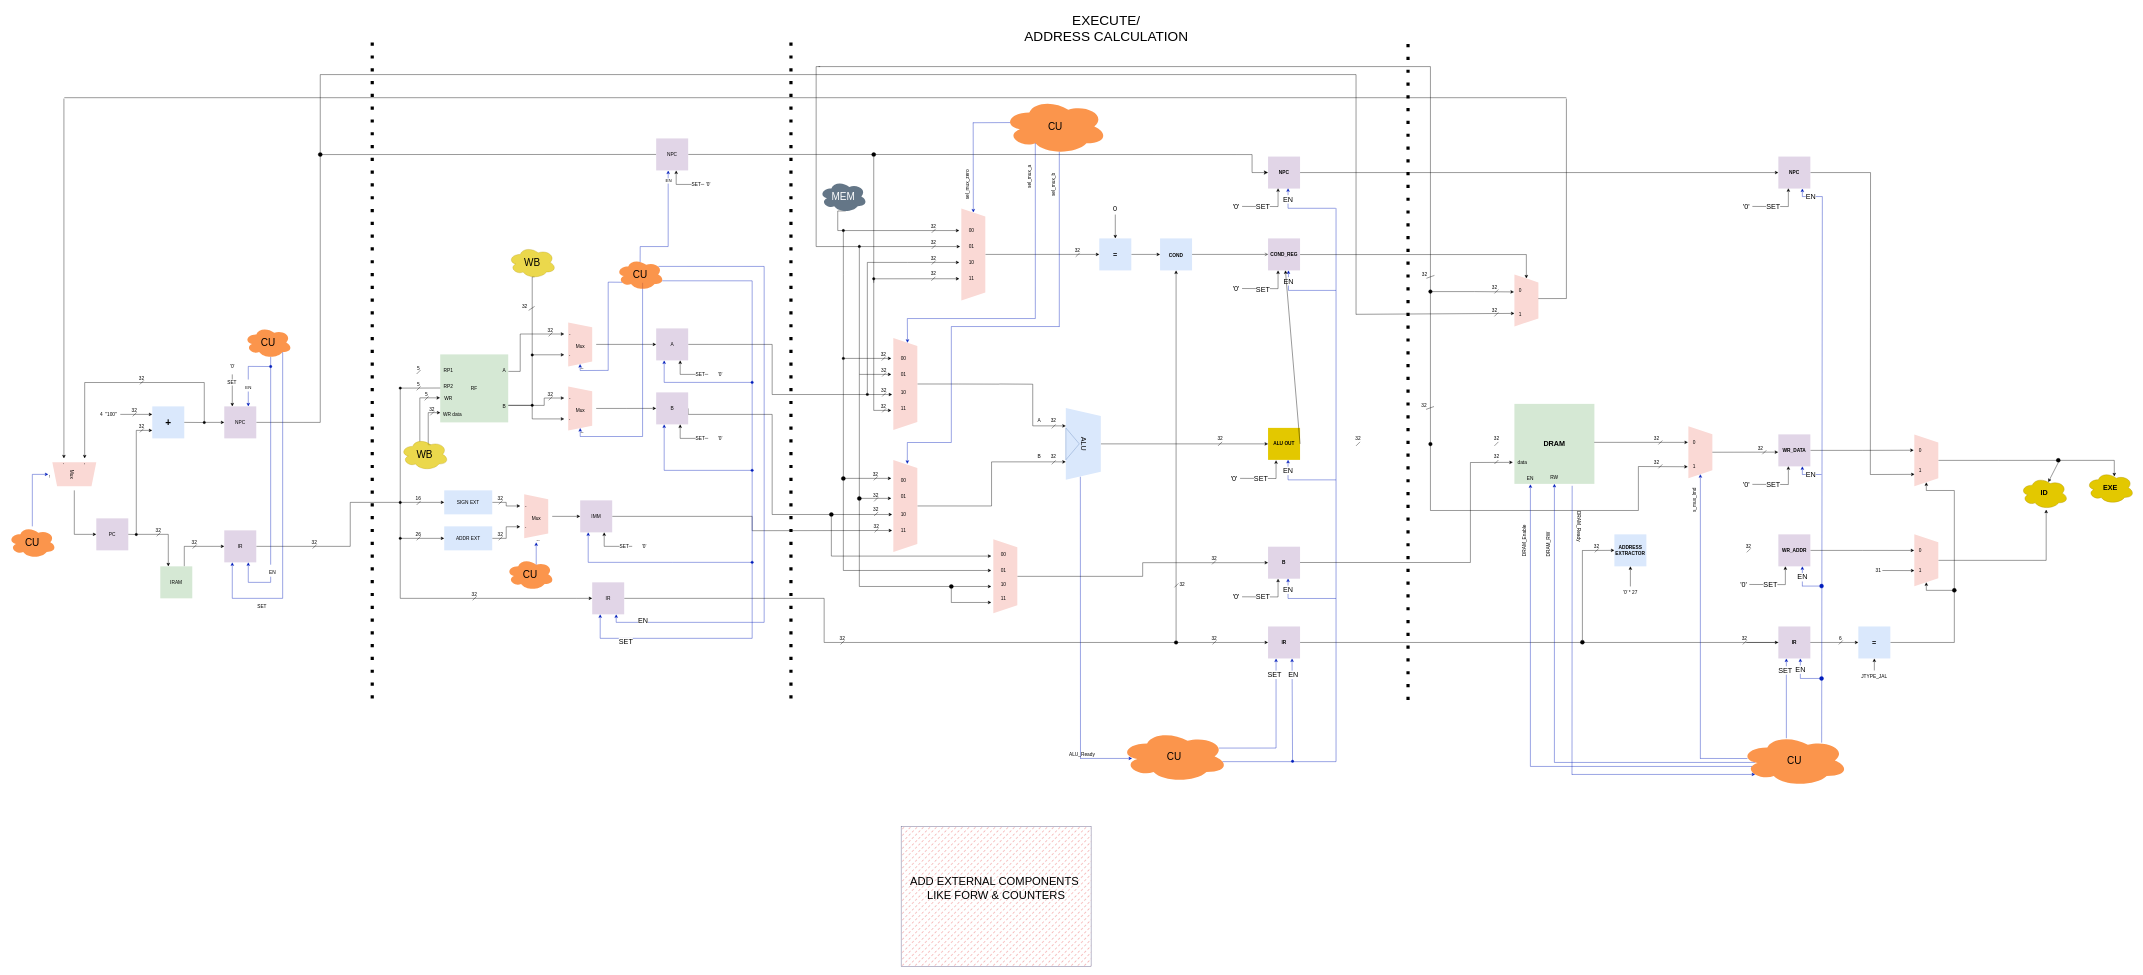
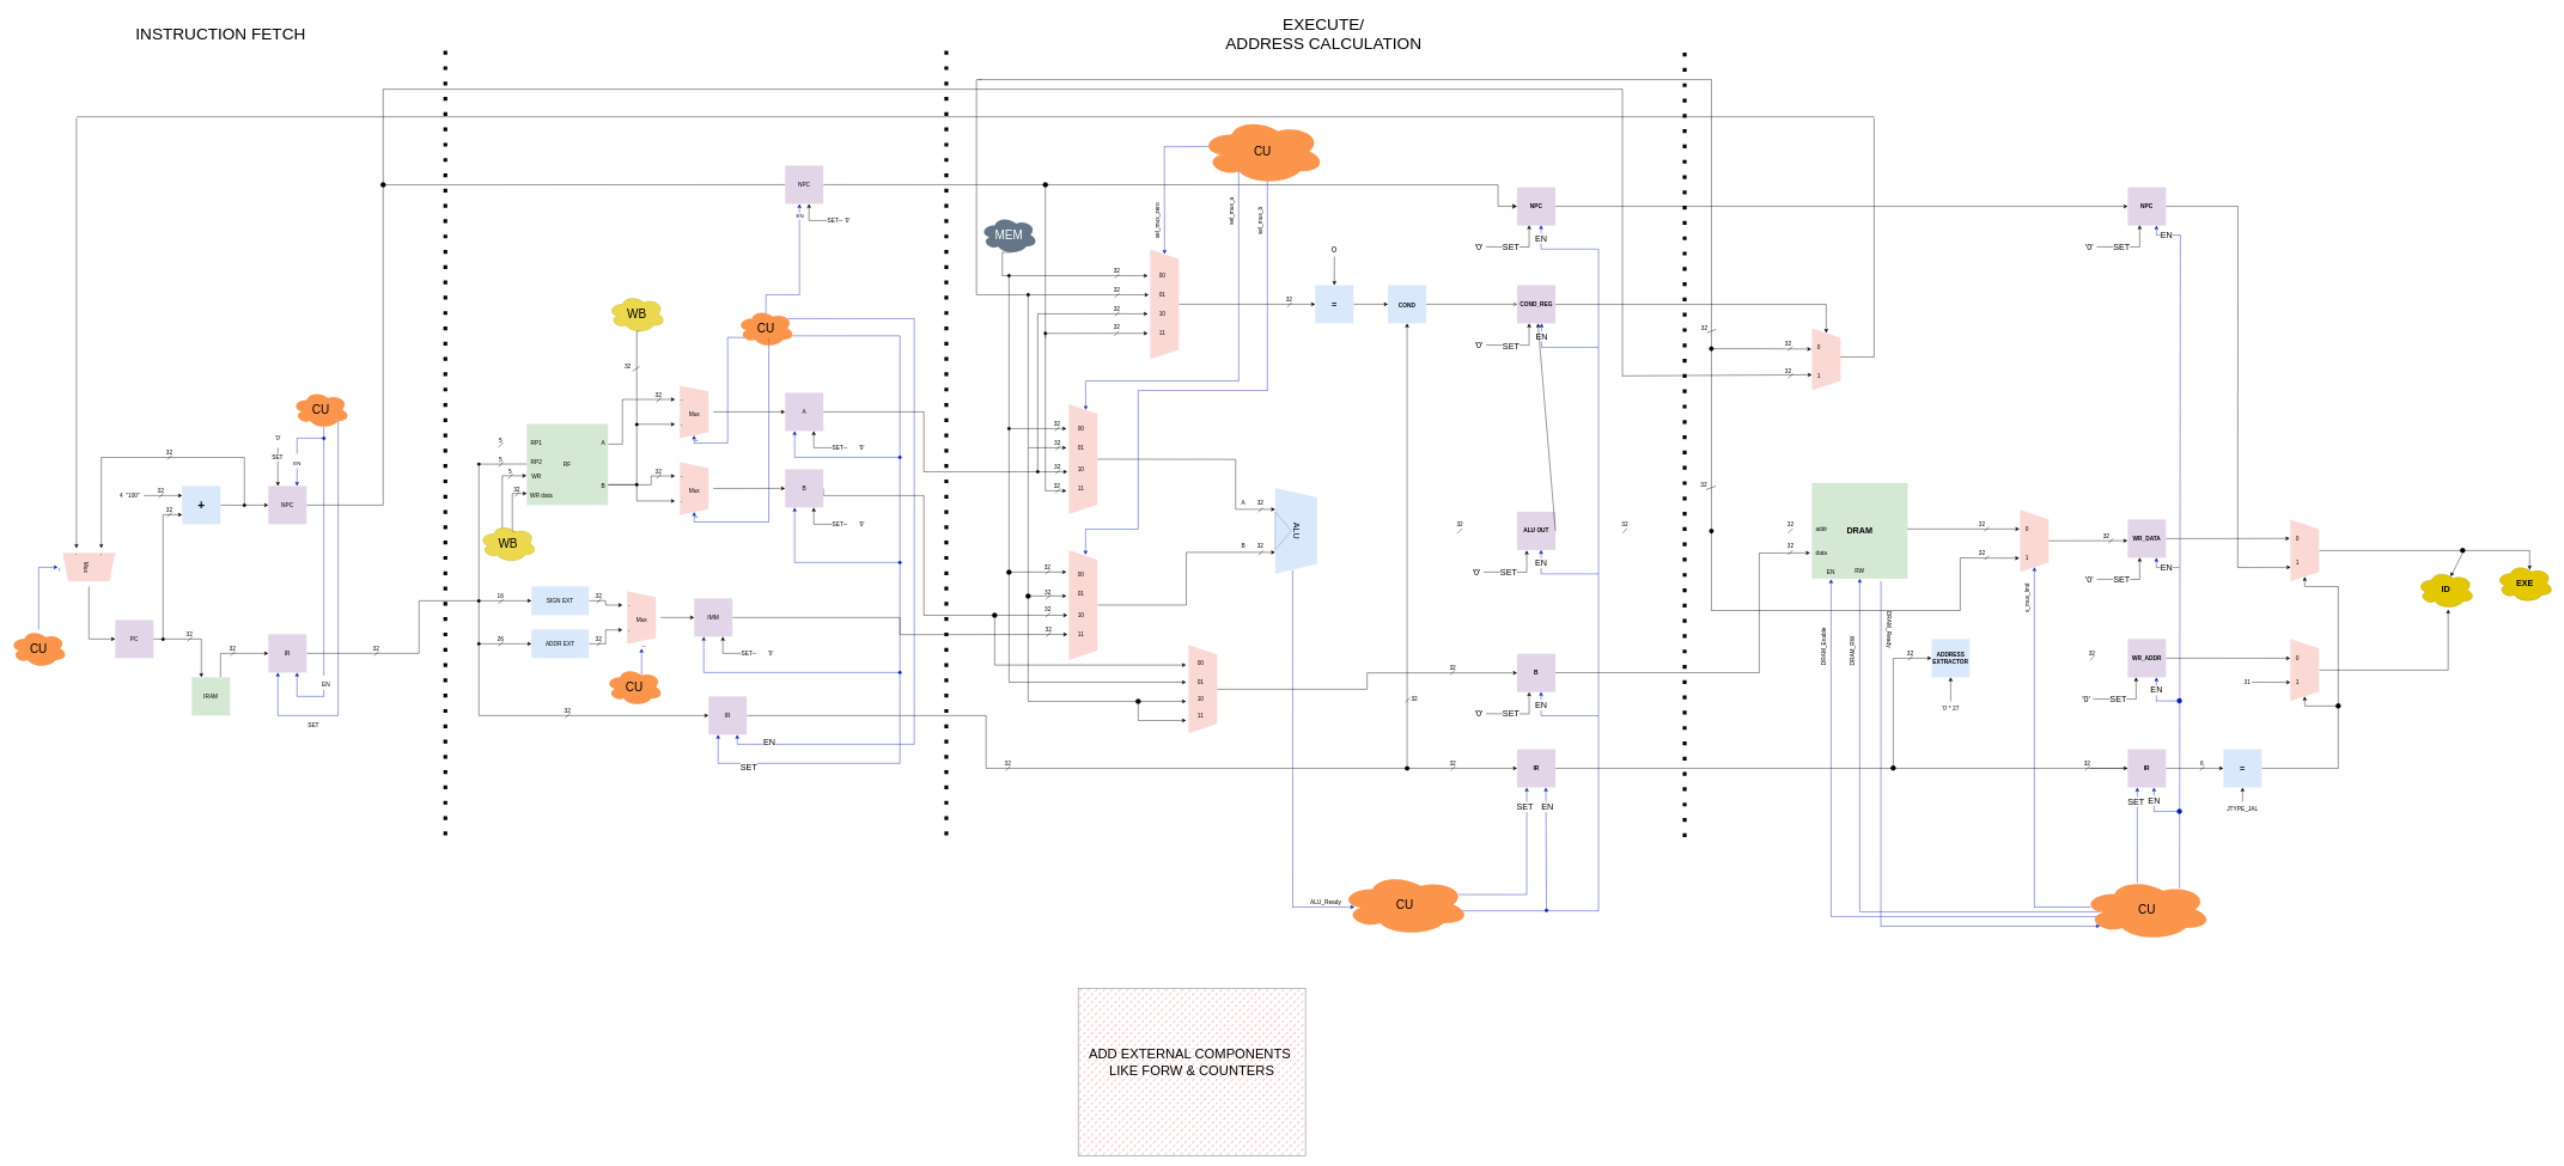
+ <mxCell id="428" value="&lt;font style=&quot;font-size: 34px;&quot;&gt;INSTRUCTION FETCH&lt;/font&gt;" style="text;html=1;align=center;verticalAlign=middle;resizable=0;points=[];autosize=1;strokeColor=none;fillColor=none;" parent="1" vertex="1"><mxGeometry x="270" y="45" width="380" height="50" as="geometry" /></mxCell>
+ <mxCell id="268" value="addr" style="text;html=1;strokeColor=none;fillColor=none;align=center;verticalAlign=middle;whiteSpace=wrap;rounded=0;" parent="1" vertex="1"><mxGeometry x="3786" y="1095.67" width="40" height="20" as="geometry" /></mxCell>
- <mxCell id="140" style="edgeStyle=orthogonalEdgeStyle;rounded=0;orthogonalLoop=1;jettySize=auto;html=1;exitX=0.5;exitY=0;exitDx=0;exitDy=0;fontSize=18;" parent="1" source="141" target="146" edge="1"><mxGeometry relative="1" as="geometry" /></mxCell>
- <mxCell id="146" value="&lt;b&gt;ALU OUT&lt;/b&gt;" style="whiteSpace=wrap;html=1;aspect=fixed;fillColor=#e3c800;strokeColor=none;" parent="1" vertex="1"><mxGeometry x="3170" y="1069.42" width="80" height="80" as="geometry" /></mxCell>
+ <mxCell id="146" value="&lt;b&gt;ALU OUT&lt;/b&gt;" style="whiteSpace=wrap;html=1;aspect=fixed;fillColor=#e1d5e7;strokeColor=none;" parent="1" vertex="1"><mxGeometry x="3170" y="1069.42" width="80" height="80" as="geometry" /></mxCell>
- <mxCell id="220" value="ALU_Ready" style="text;html=1;strokeColor=none;fillColor=none;align=center;verticalAlign=middle;whiteSpace=wrap;rounded=0;" parent="1" vertex="1"><mxGeometry x="2675" y="1866" width="60" height="40" as="geometry" /></mxCell>
+ <mxCell id="220" value="ALU_Ready" style="text;html=1;strokeColor=none;fillColor=none;align=center;verticalAlign=middle;whiteSpace=wrap;rounded=0;" parent="1" vertex="1"><mxGeometry x="2740" y="1866" width="60" height="40" as="geometry" /></mxCell>
